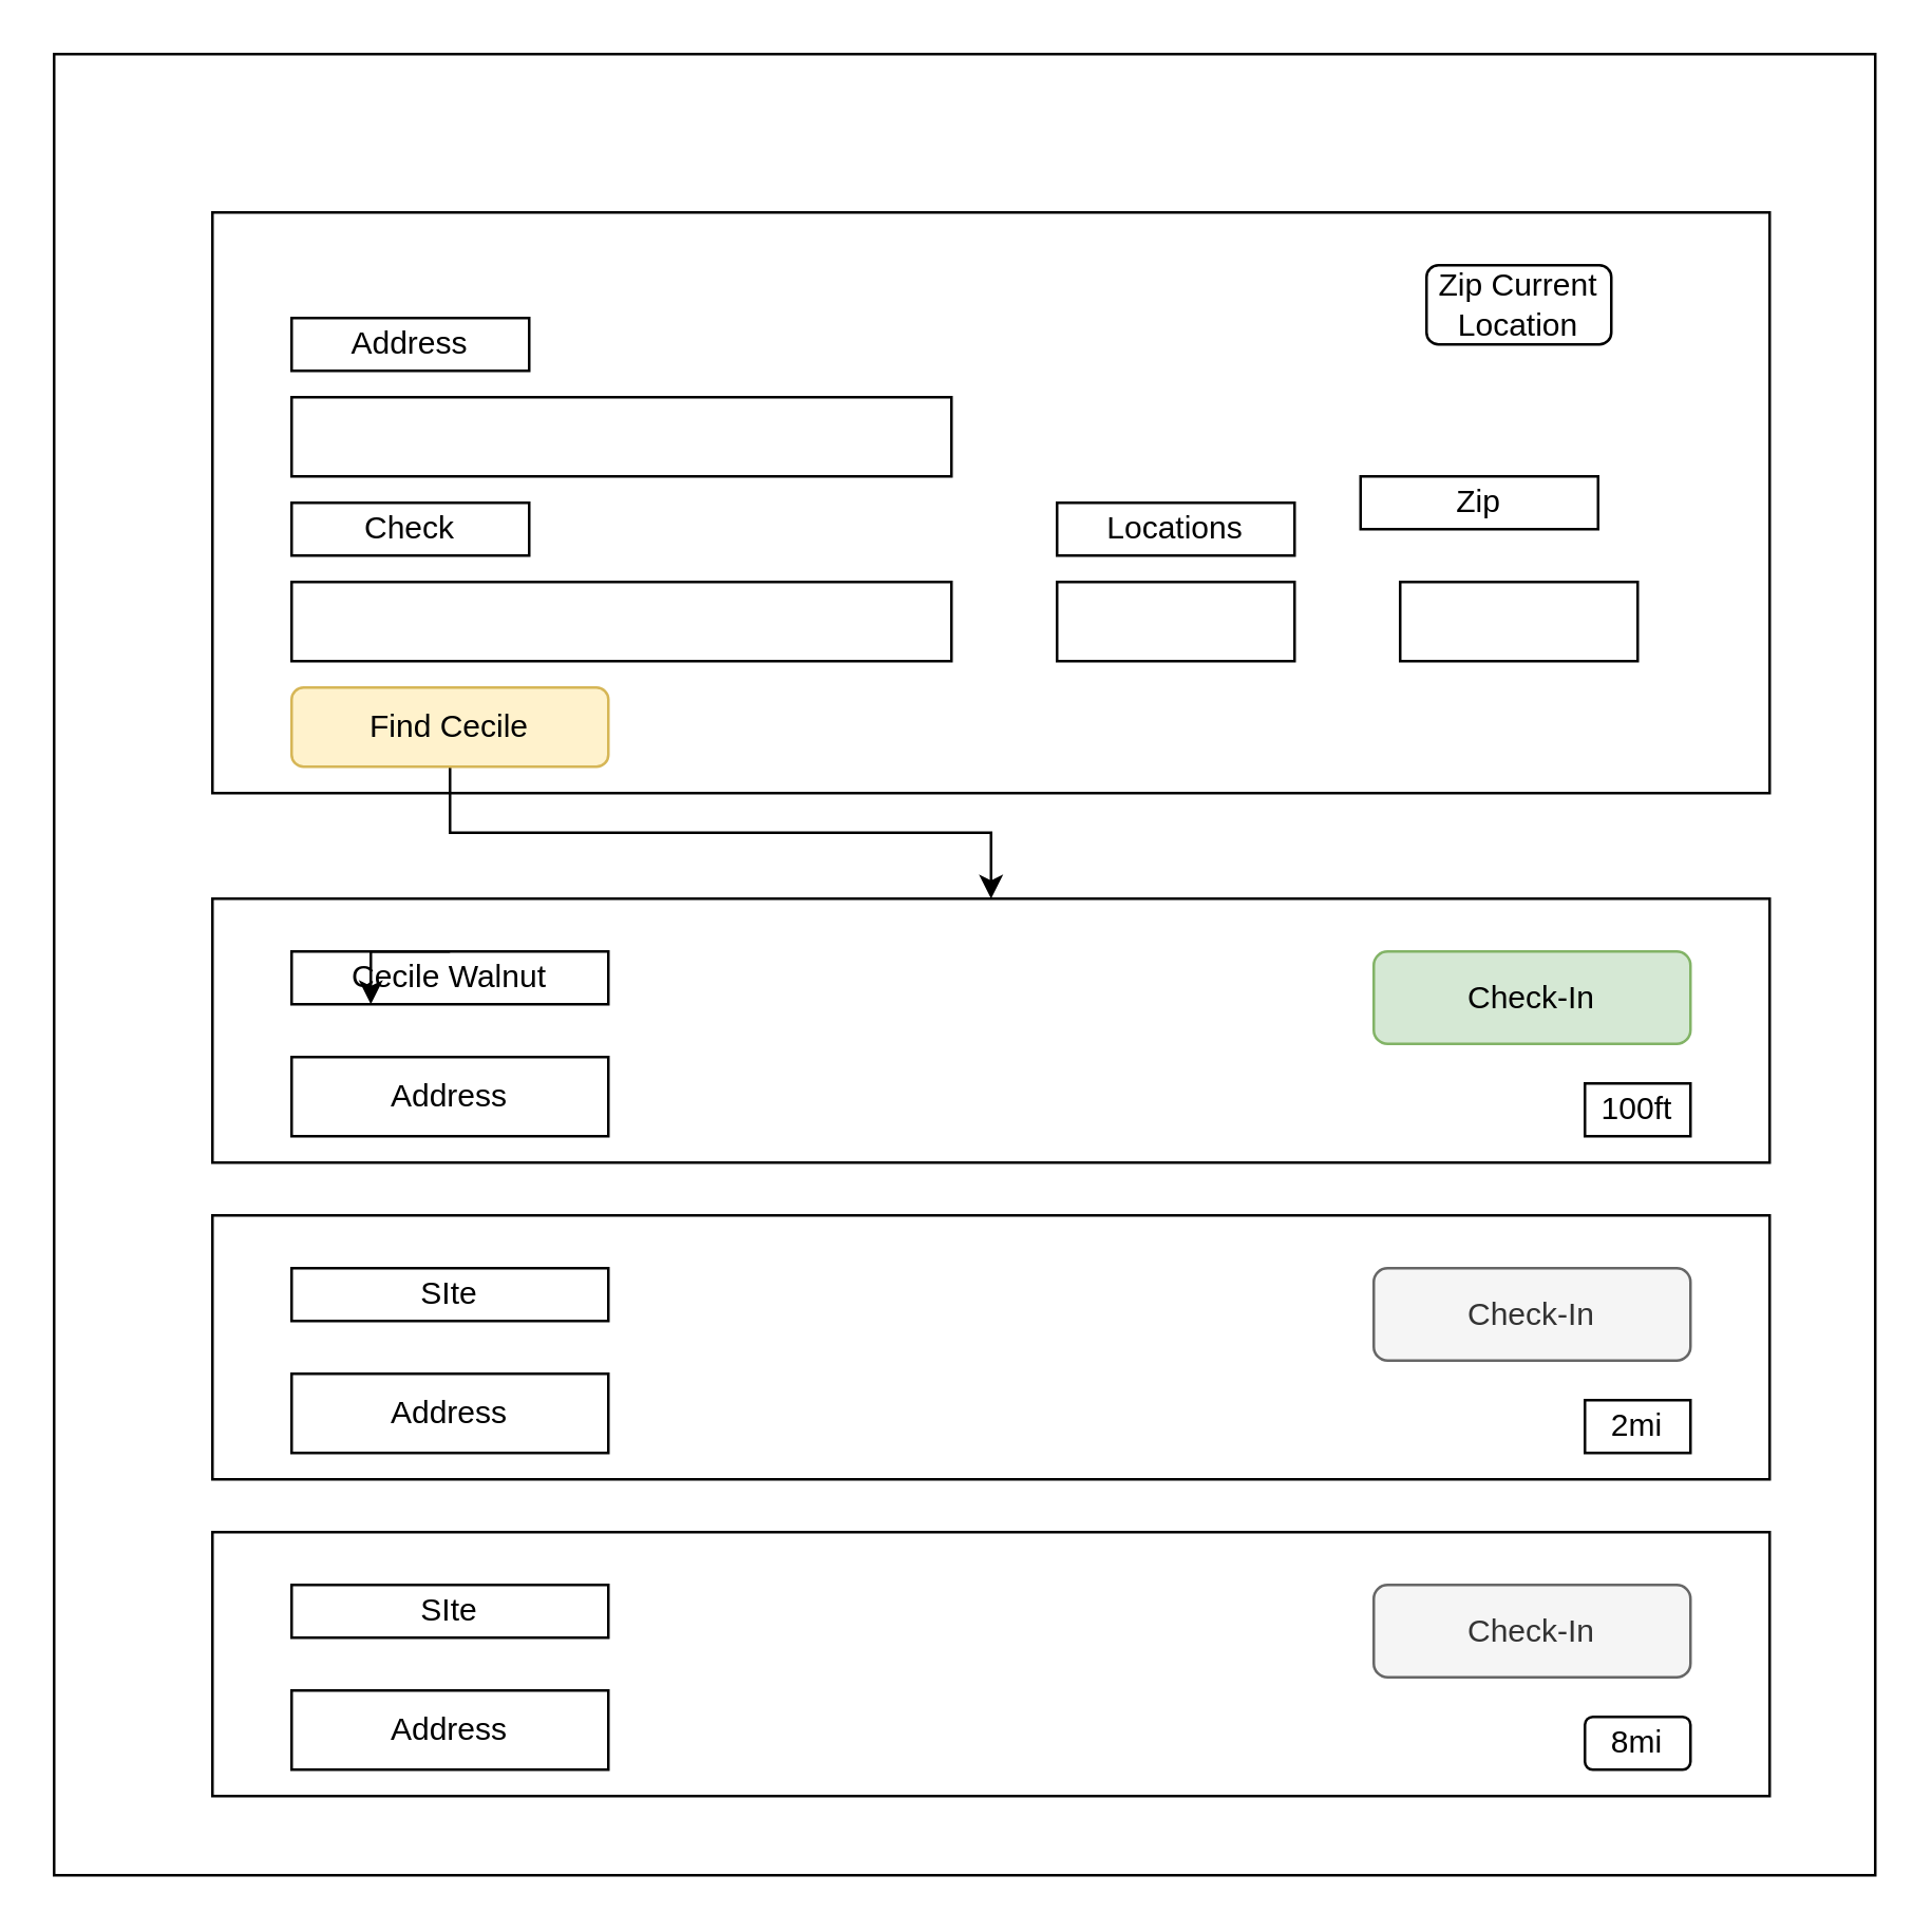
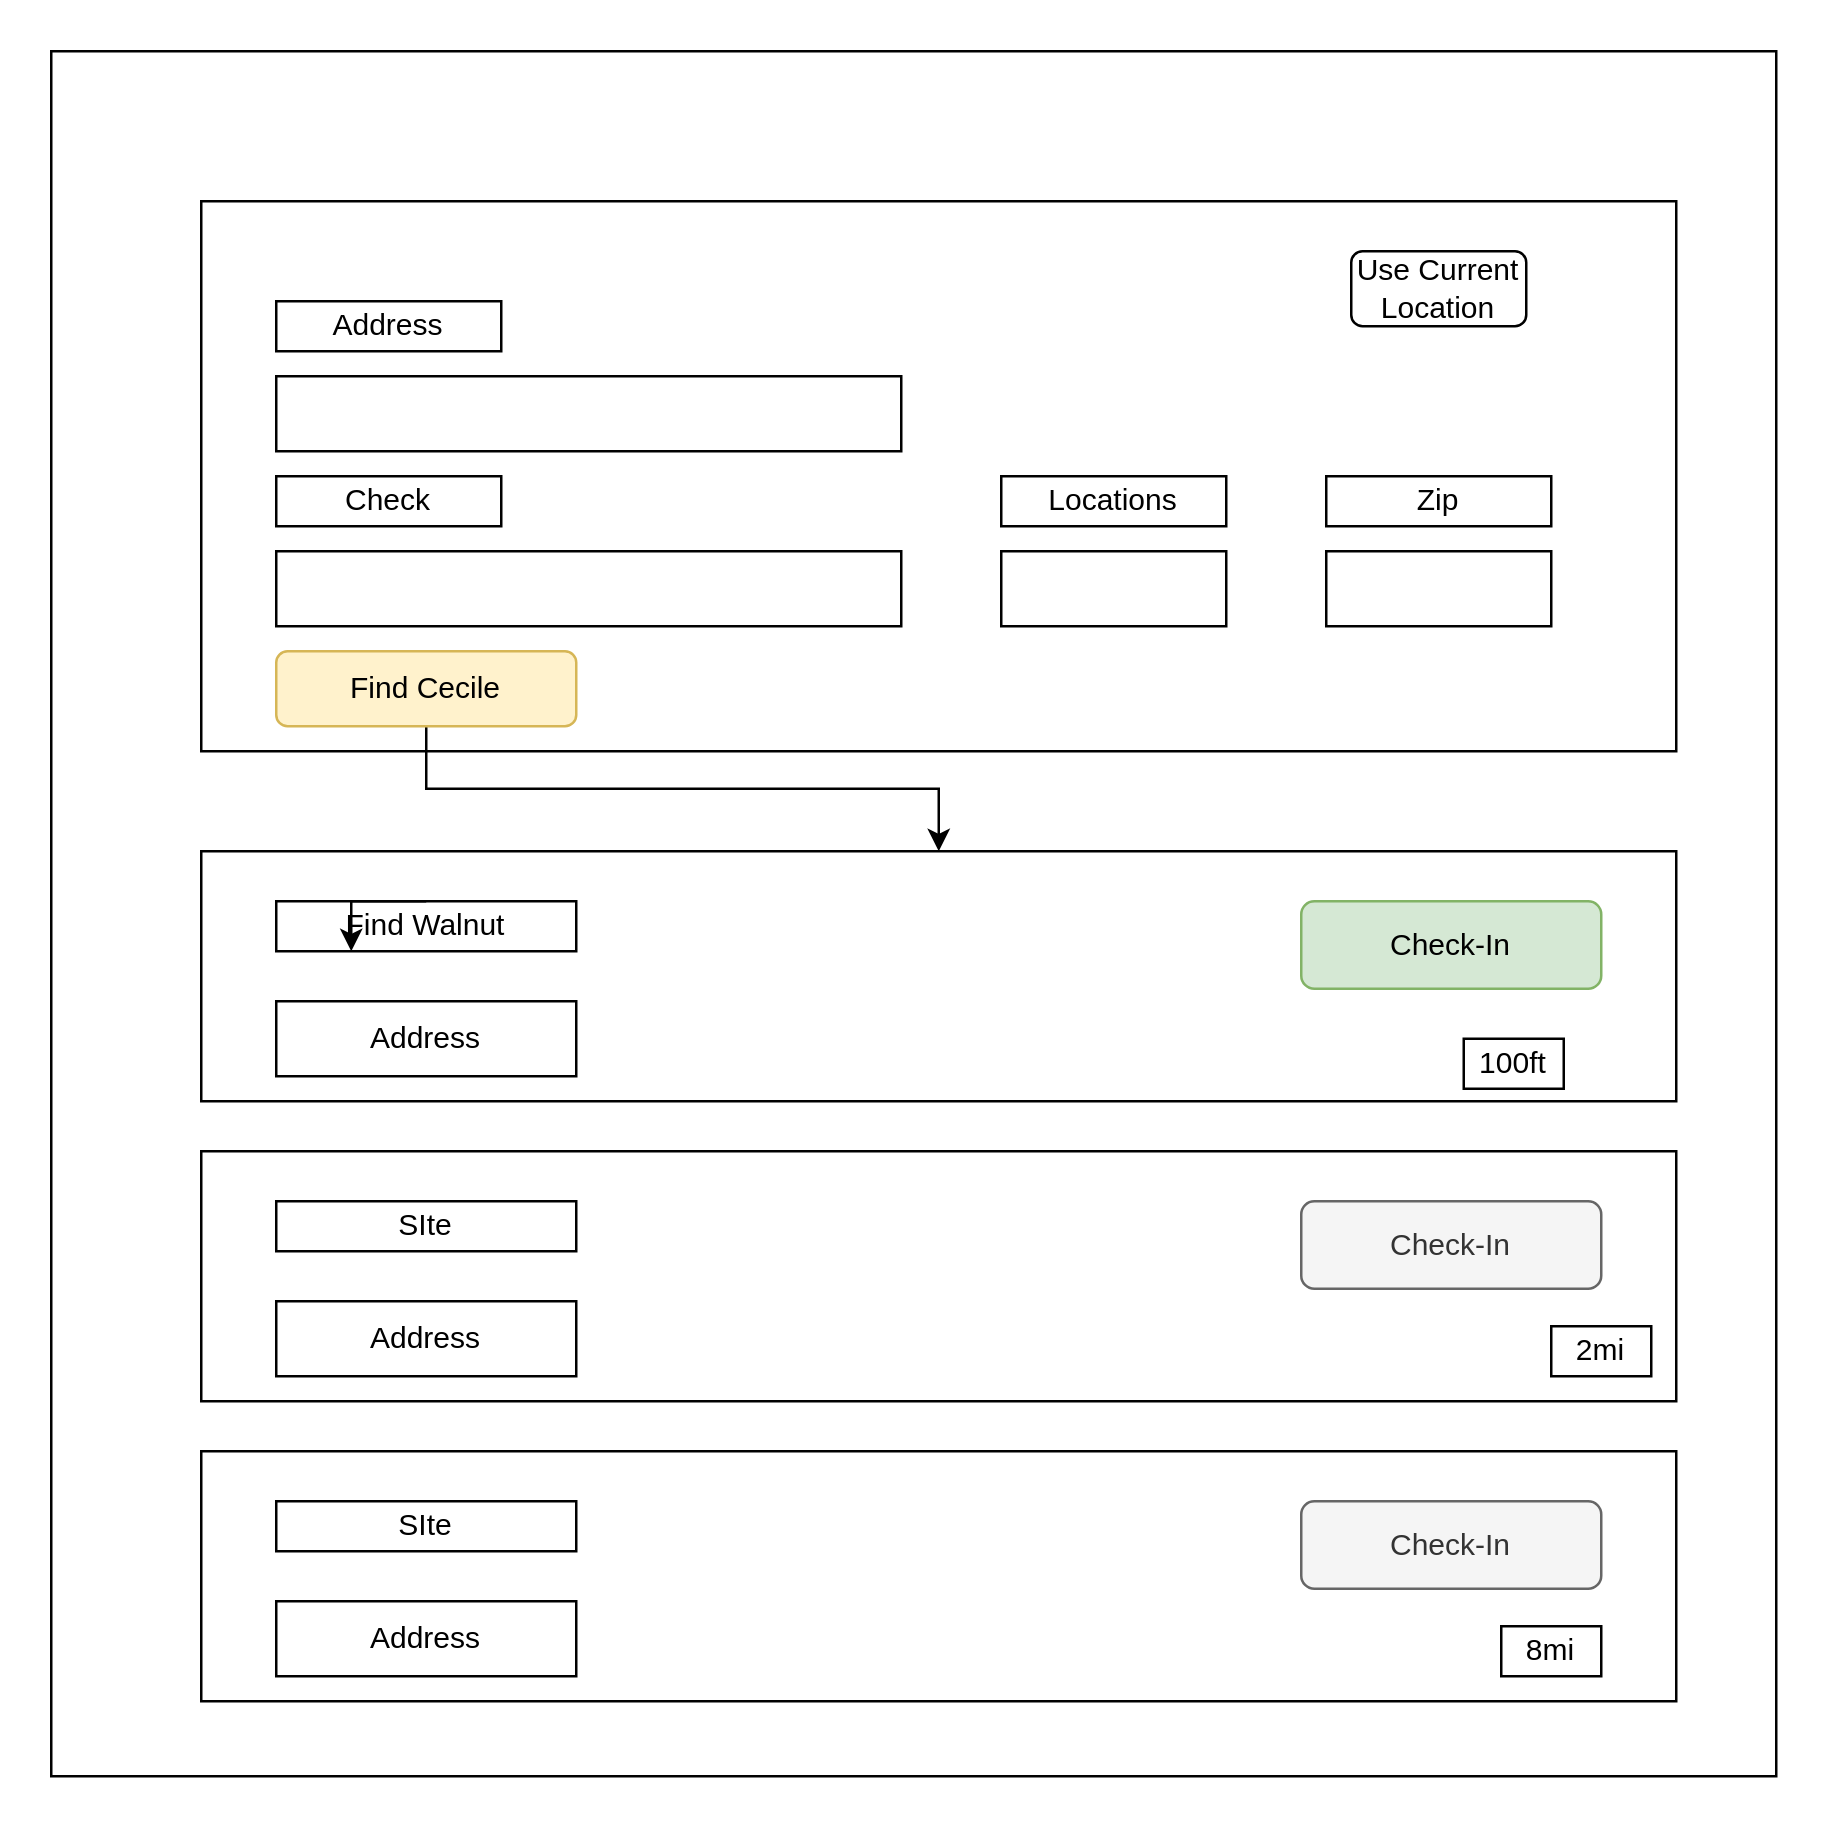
- <mxCell id="4" value="Zip Current Location" style="rounded=1;whiteSpace=wrap;html=1;" vertex="1" parent="1"><mxGeometry x="540" y="100" width="70" height="30" as="geometry" /></mxCell>
+ <mxCell id="4" value="Use Current Location" style="rounded=1;whiteSpace=wrap;html=1;" vertex="1" parent="1"><mxGeometry x="540" y="100" width="70" height="30" as="geometry" /></mxCell>
- <mxCell id="13" value="Zip" style="rounded=0;whiteSpace=wrap;html=1;" vertex="1" parent="1"><mxGeometry x="515" y="180" width="90" height="20" as="geometry" /></mxCell>
+ <mxCell id="13" value="Zip" style="rounded=0;whiteSpace=wrap;html=1;" vertex="1" parent="1"><mxGeometry x="530" y="190" width="90" height="20" as="geometry" /></mxCell>
- <mxCell id="15" value="Cecile Walnut" style="rounded=0;whiteSpace=wrap;html=1;" vertex="1" parent="1"><mxGeometry x="110" y="360" width="120" height="20" as="geometry" /></mxCell>
+ <mxCell id="15" value="Find Walnut" style="rounded=0;whiteSpace=wrap;html=1;" vertex="1" parent="1"><mxGeometry x="110" y="360" width="120" height="20" as="geometry" /></mxCell>
- <mxCell id="18" value="100ft" style="rounded=0;whiteSpace=wrap;html=1;" vertex="1" parent="1"><mxGeometry x="600" y="410" width="40" height="20" as="geometry" /></mxCell>
+ <mxCell id="18" value="100ft" style="rounded=0;whiteSpace=wrap;html=1;" vertex="1" parent="1"><mxGeometry x="585" y="415" width="40" height="20" as="geometry" /></mxCell>
- <mxCell id="23" value="2mi" style="rounded=0;whiteSpace=wrap;html=1;" vertex="1" parent="1"><mxGeometry x="600" y="530" width="40" height="20" as="geometry" /></mxCell>
+ <mxCell id="23" value="2mi" style="rounded=0;whiteSpace=wrap;html=1;" vertex="1" parent="1"><mxGeometry x="620" y="530" width="40" height="20" as="geometry" /></mxCell>
- <mxCell id="28" value="8mi" style="whiteSpace=wrap;html=1;rounded=1;" vertex="1" parent="1"><mxGeometry x="600" y="650" width="40" height="20" as="geometry" /></mxCell>
+ <mxCell id="28" value="8mi" style="rounded=0;whiteSpace=wrap;html=1;" vertex="1" parent="1"><mxGeometry x="600" y="650" width="40" height="20" as="geometry" /></mxCell>
